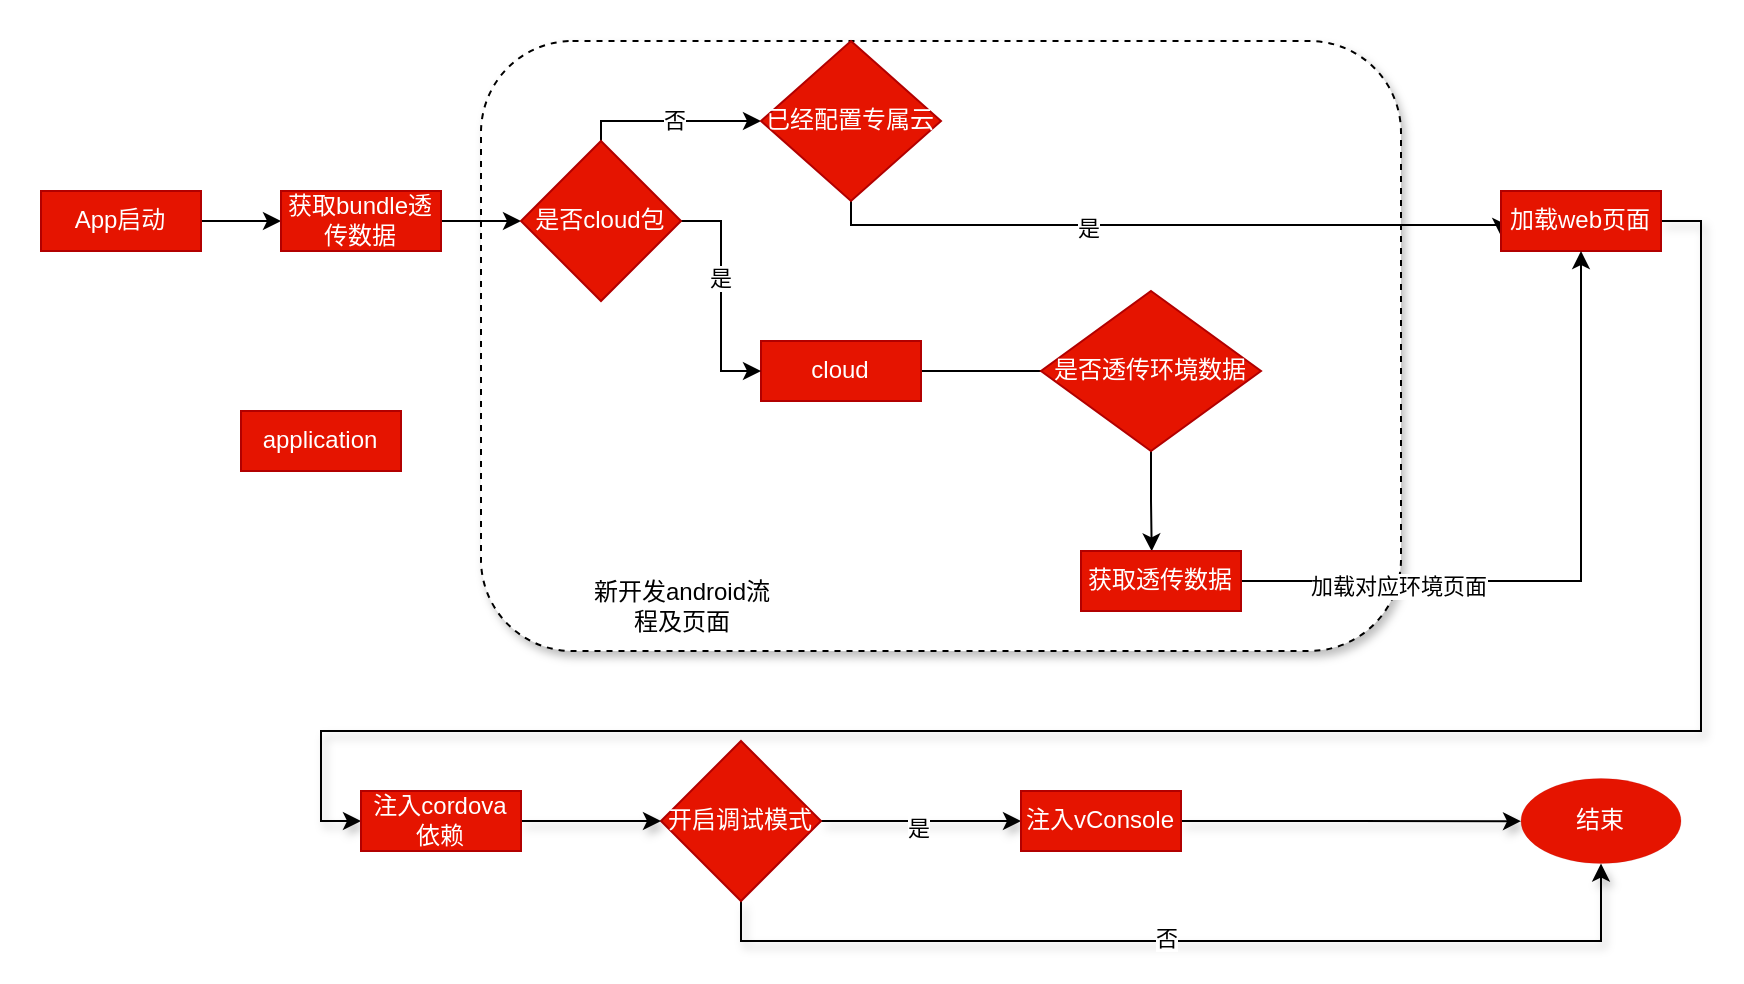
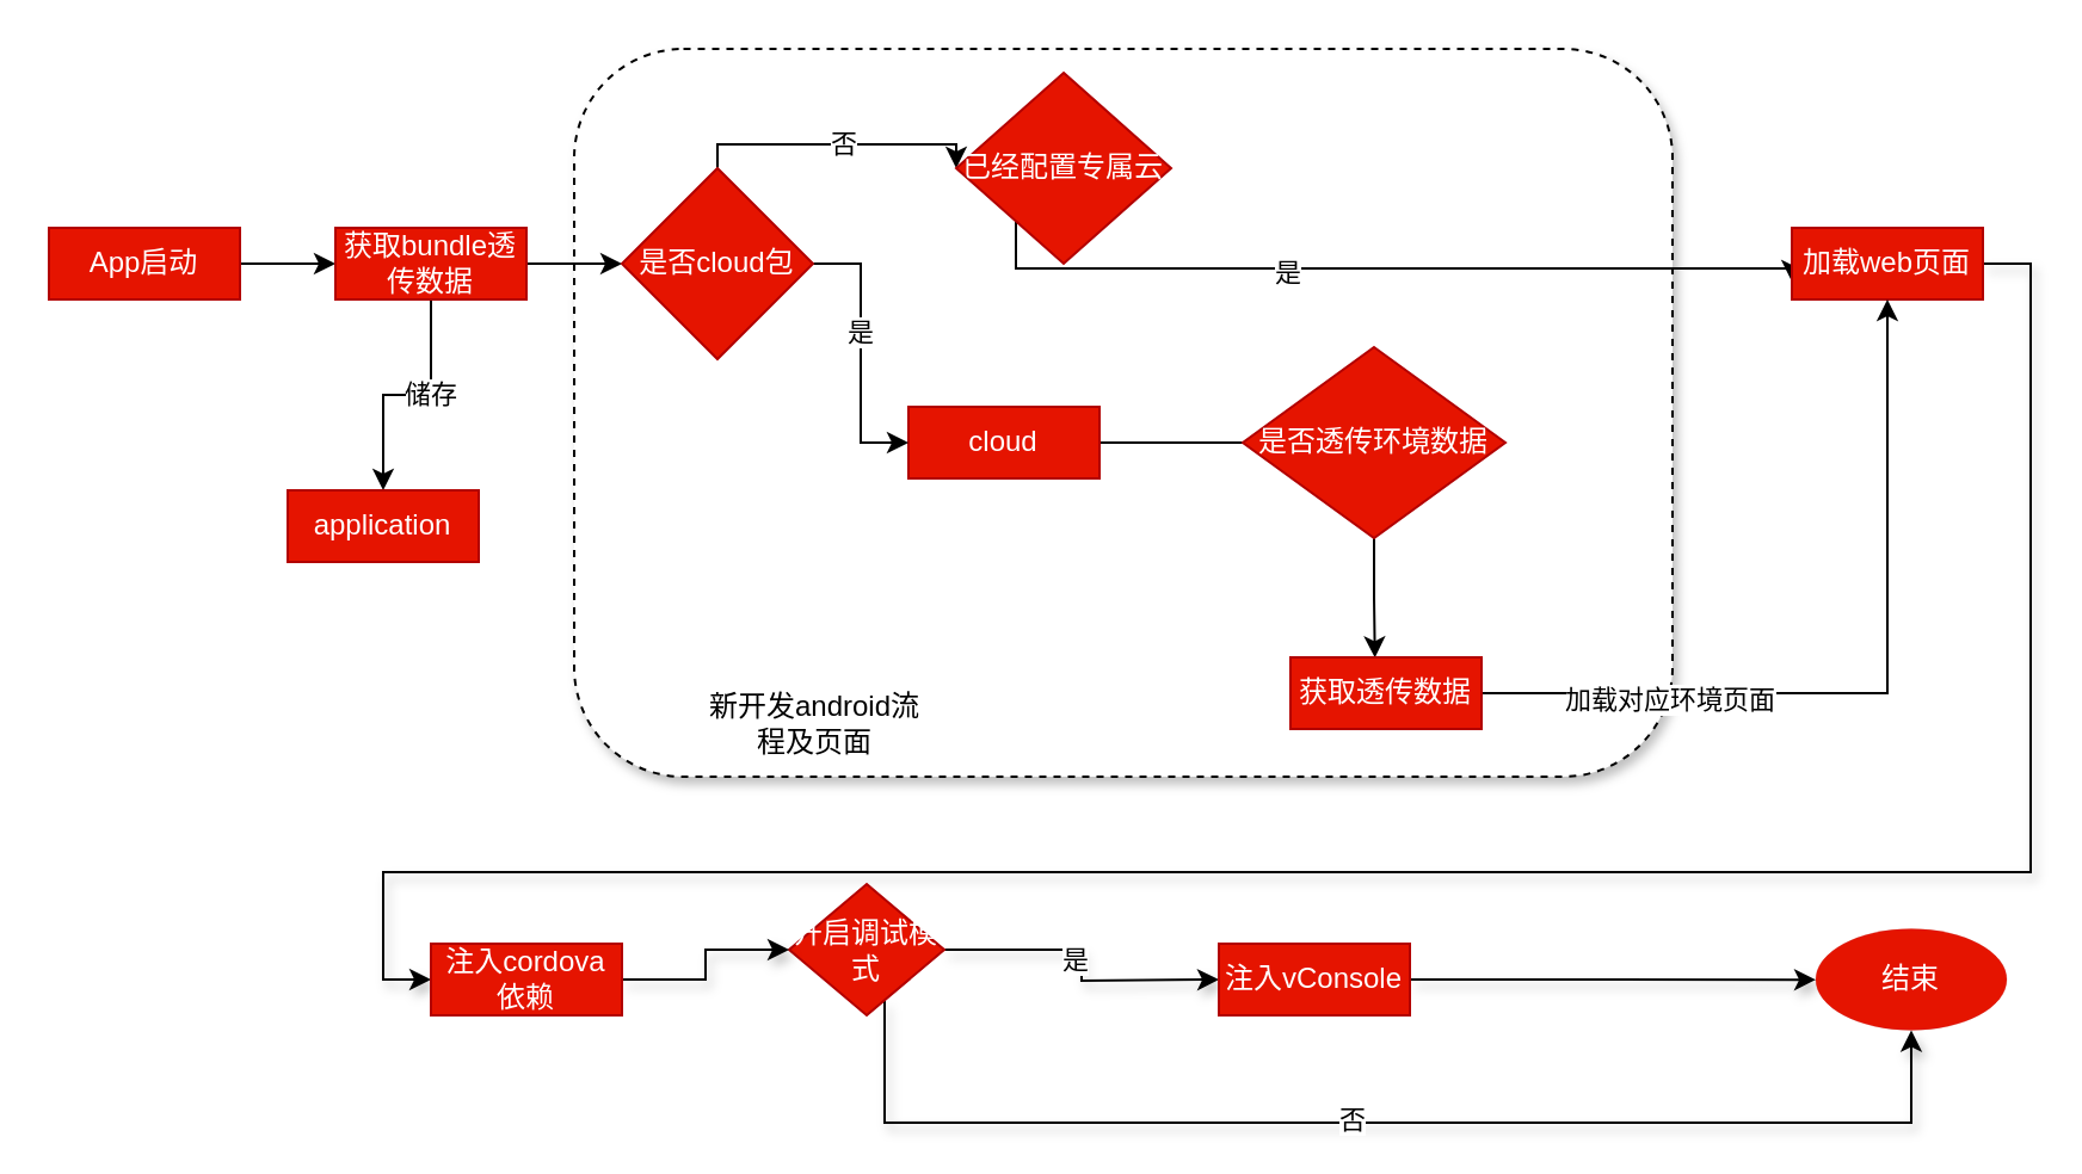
- <mxCell id="19" value="已经配置专属云" style="rhombus;whiteSpace=wrap;html=1;fillColor=#e51400;strokeColor=#B20000;fontColor=#ffffff;" vertex="1" parent="1"><mxGeometry x="380" y="20" width="90" height="80" as="geometry" /></mxCell>
+ <mxCell id="19" value="已经配置专属云" style="rhombus;whiteSpace=wrap;html=1;fillColor=#e51400;strokeColor=#B20000;fontColor=#ffffff;" vertex="1" parent="1"><mxGeometry x="400" y="30" width="90" height="80" as="geometry" /></mxCell>
+ <mxCell id="5" style="edgeStyle=orthogonalEdgeStyle;rounded=0;orthogonalLoop=1;jettySize=auto;html=1;" edge="1" parent="1" source="8" target="9"><mxGeometry relative="1" as="geometry" /></mxCell>
+ <mxCell id="6" value="储存" style="edgeLabel;html=1;align=center;verticalAlign=middle;resizable=0;points=[];" vertex="1" connectable="0" parent="5"><mxGeometry x="-0.161" y="-1" relative="1" as="geometry"><mxPoint x="1" as="offset" /></mxGeometry></mxCell>
- <mxCell id="32" value="开启调试模式" style="rhombus;whiteSpace=wrap;html=1;fillColor=#e51400;strokeColor=#B20000;fontColor=#ffffff;" vertex="1" parent="1"><mxGeometry x="330" y="370" width="80" height="80" as="geometry" /></mxCell>
+ <mxCell id="32" value="开启调试模式" style="rhombus;whiteSpace=wrap;html=1;fillColor=#e51400;strokeColor=#B20000;fontColor=#ffffff;" vertex="1" parent="1"><mxGeometry x="330" y="370" width="65" height="55" as="geometry" /></mxCell>
